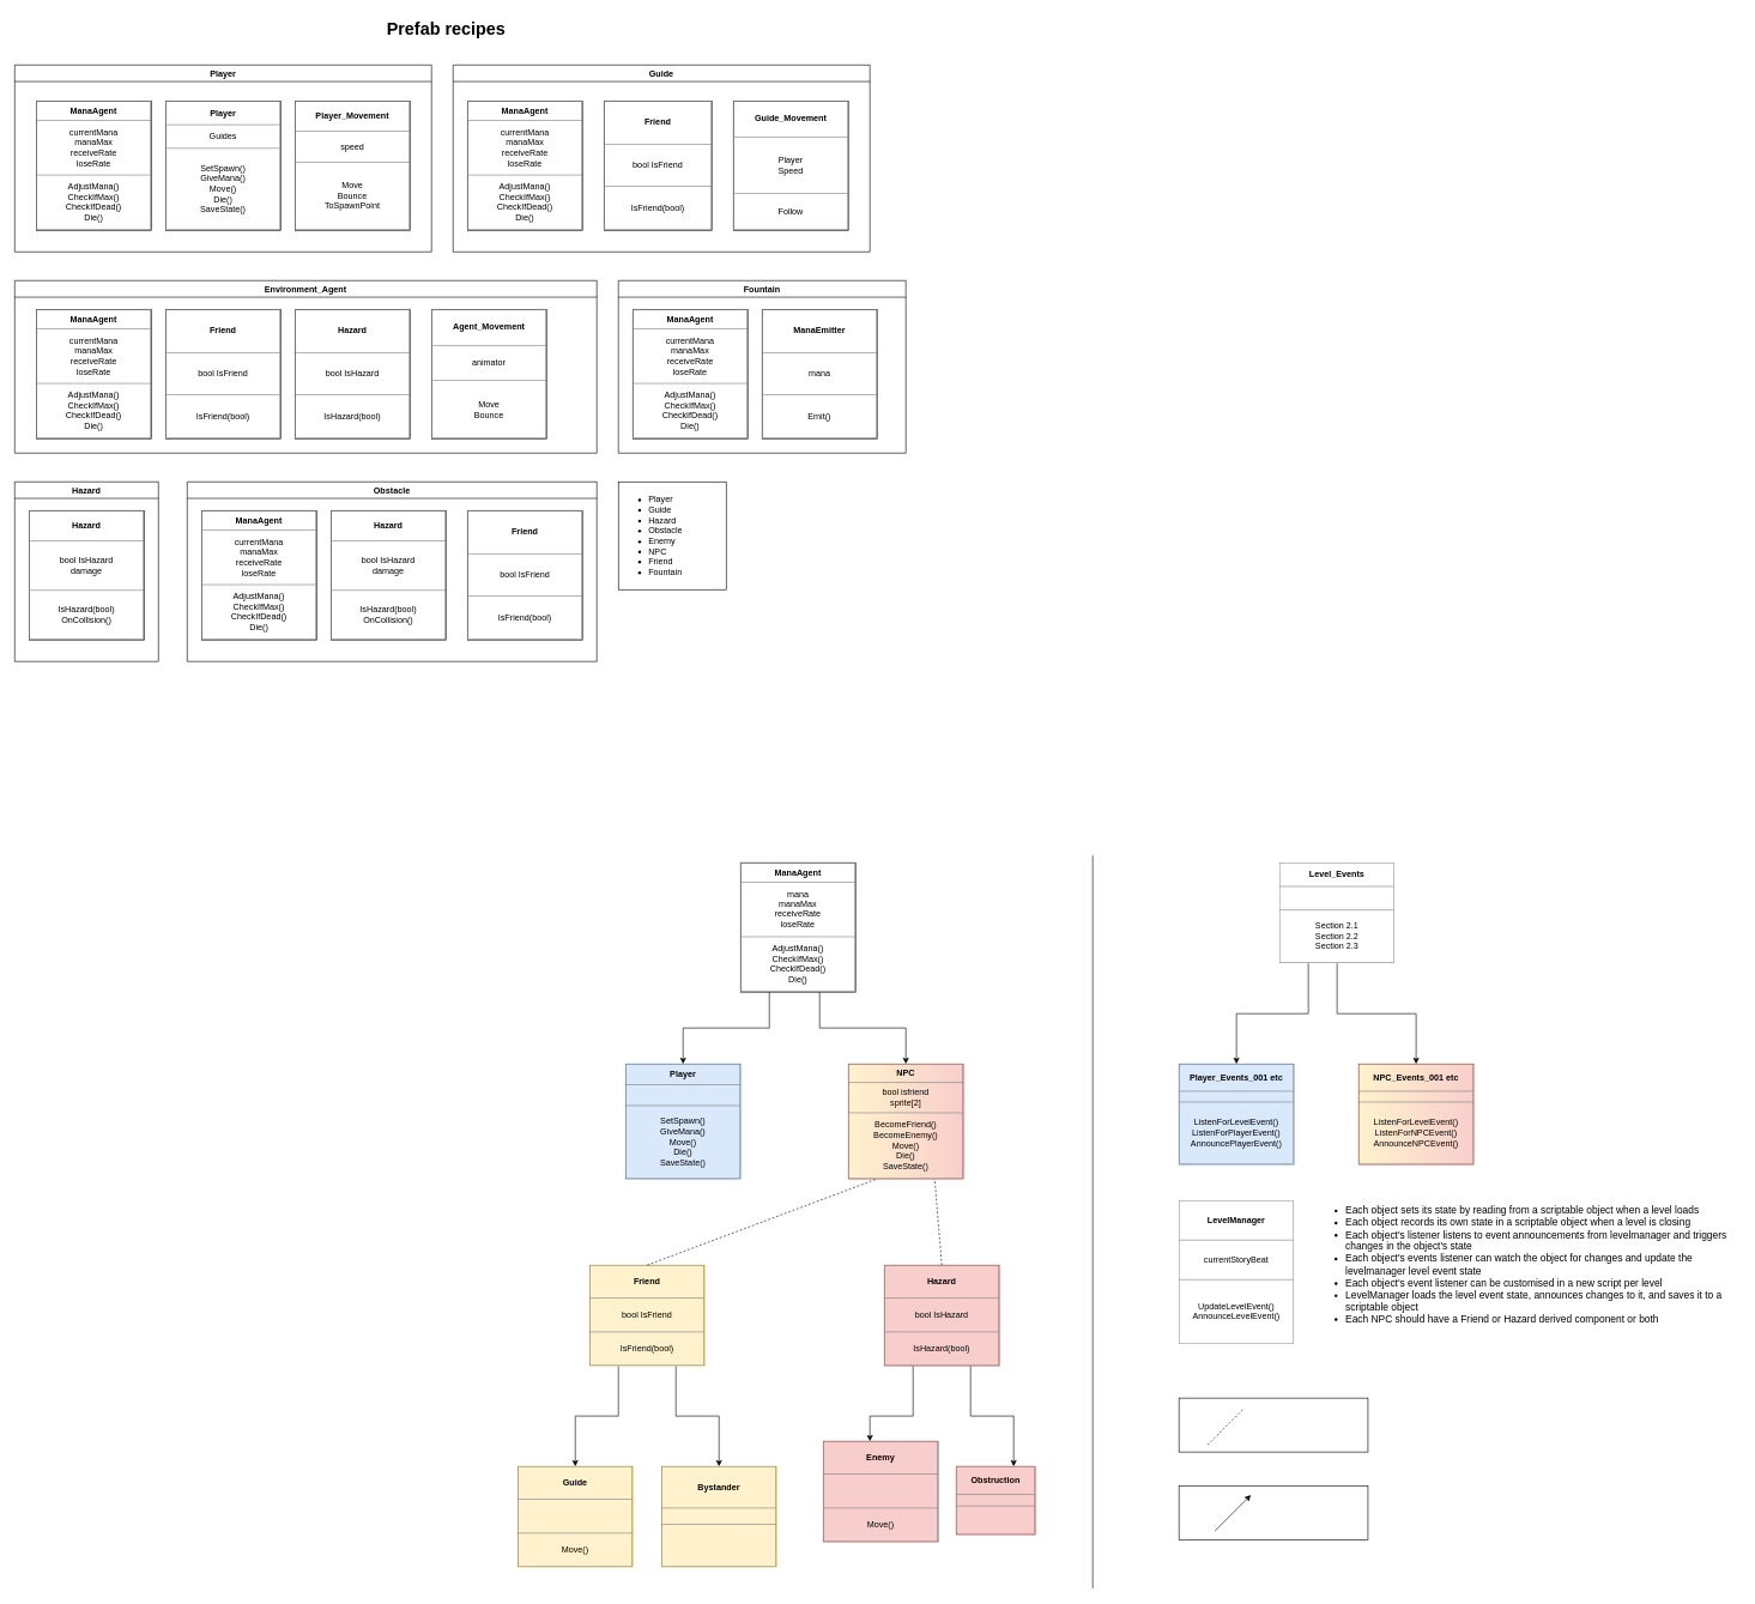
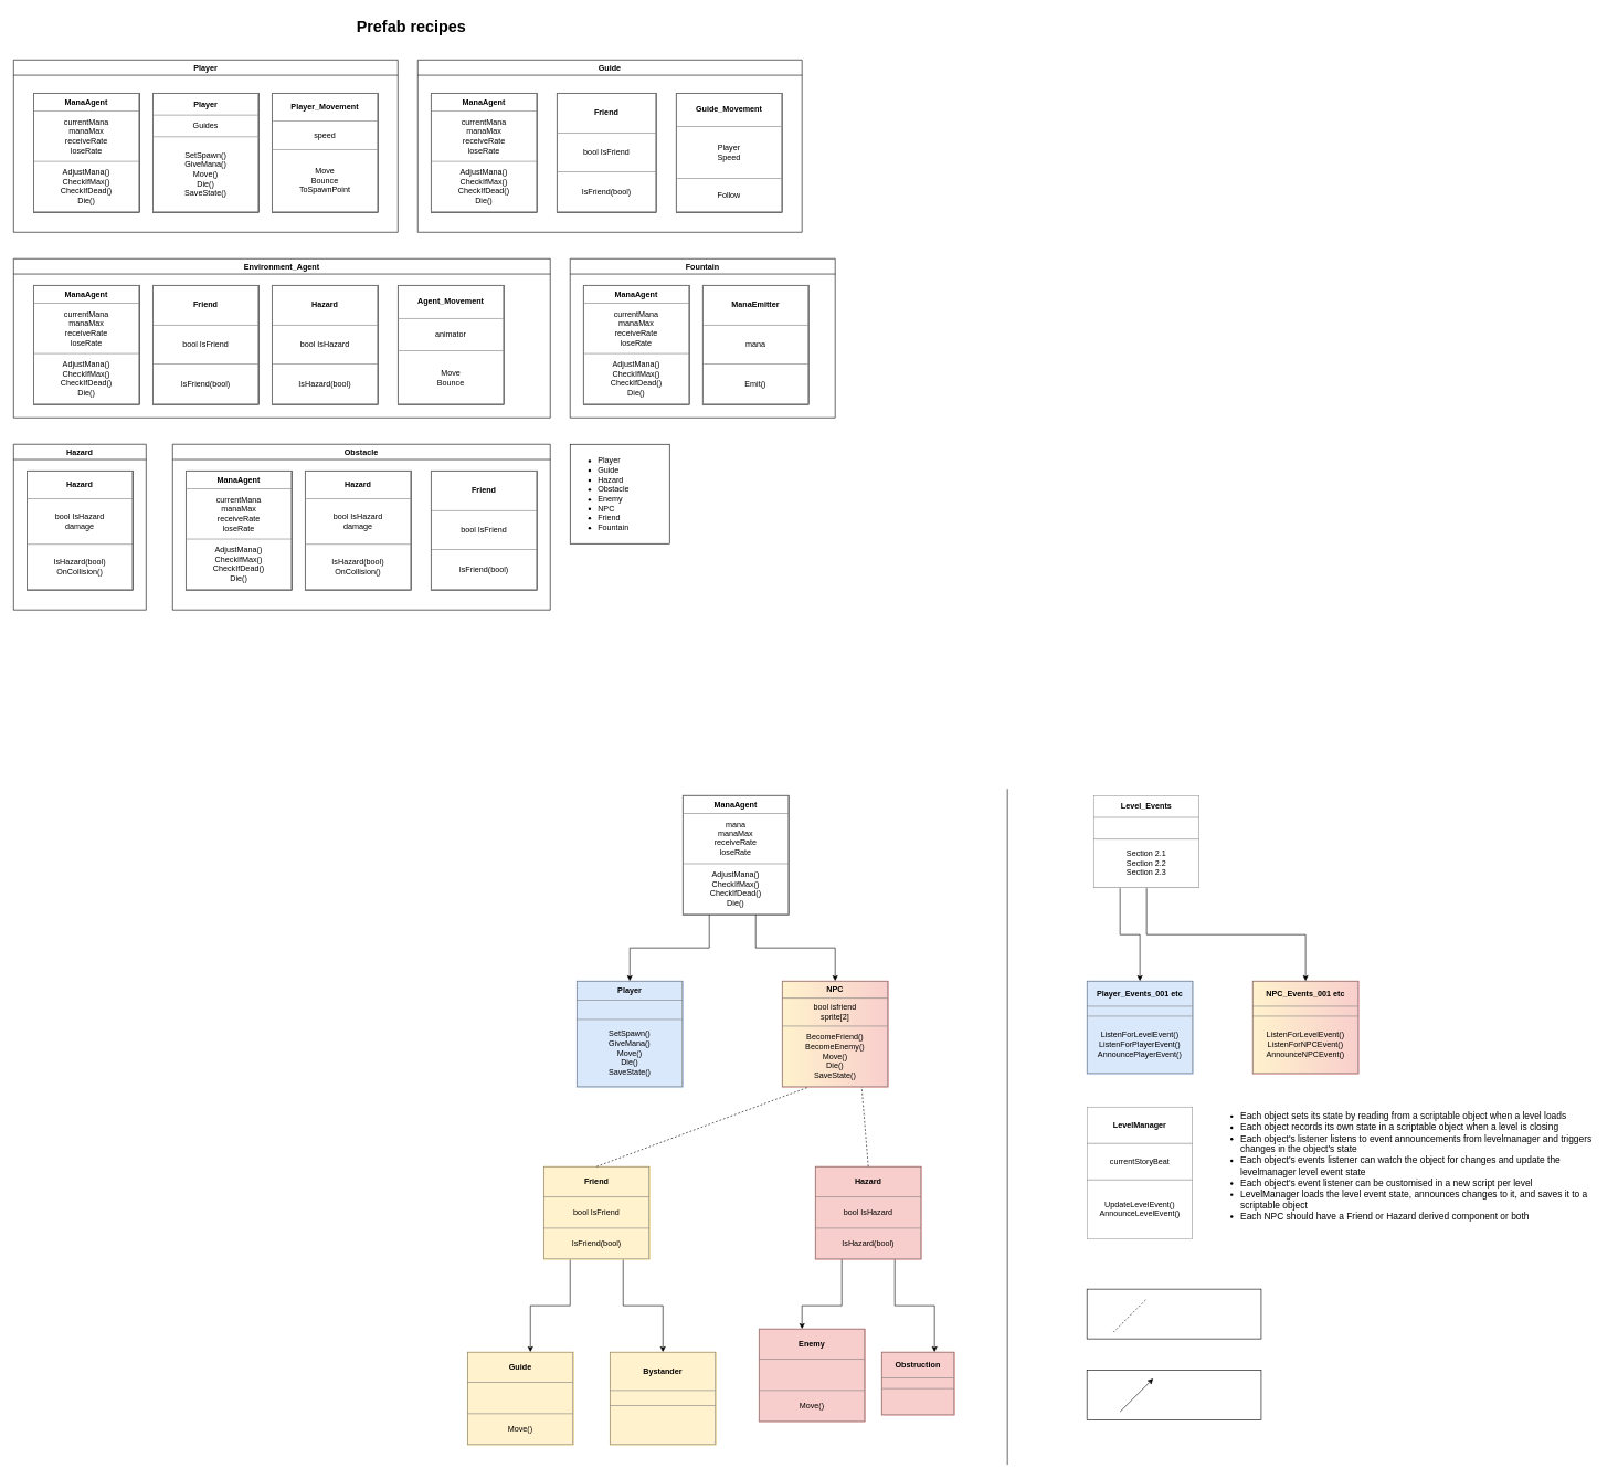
- <mxCell id="14" value="&lt;table border=&quot;1&quot; width=&quot;100%&quot; cellpadding=&quot;4&quot; style=&quot;width: 100% ; height: 100% ; border-collapse: collapse&quot;&gt;&lt;tbody&gt;&lt;tr&gt;&lt;th align=&quot;center&quot;&gt;&lt;b&gt;Level_Events&lt;/b&gt;&lt;/th&gt;&lt;/tr&gt;&lt;tr&gt;&lt;td align=&quot;center&quot;&gt;&lt;br&gt;&lt;/td&gt;&lt;/tr&gt;&lt;tr&gt;&lt;td align=&quot;center&quot;&gt;Section 2.1&lt;br&gt;Section 2.2&lt;br&gt;Section 2.3&lt;/td&gt;&lt;/tr&gt;&lt;/tbody&gt;&lt;/table&gt;" style="text;html=1;strokeColor=none;fillColor=none;overflow=fill;" parent="1" vertex="1"><mxGeometry x="1780" width="160" height="140" as="geometry" y="1200" /></mxCell>
+ <mxCell id="14" value="&lt;table border=&quot;1&quot; width=&quot;100%&quot; cellpadding=&quot;4&quot; style=&quot;width: 100% ; height: 100% ; border-collapse: collapse&quot;&gt;&lt;tbody&gt;&lt;tr&gt;&lt;th align=&quot;center&quot;&gt;&lt;b&gt;Level_Events&lt;/b&gt;&lt;/th&gt;&lt;/tr&gt;&lt;tr&gt;&lt;td align=&quot;center&quot;&gt;&lt;br&gt;&lt;/td&gt;&lt;/tr&gt;&lt;tr&gt;&lt;td align=&quot;center&quot;&gt;Section 2.1&lt;br&gt;Section 2.2&lt;br&gt;Section 2.3&lt;/td&gt;&lt;/tr&gt;&lt;/tbody&gt;&lt;/table&gt;" style="text;html=1;strokeColor=none;fillColor=none;overflow=fill;" parent="1" vertex="1"><mxGeometry x="1650" y="1200" width="160" height="140" as="geometry" /></mxCell>
- <mxCell id="18" value="&lt;table border=&quot;1&quot; width=&quot;100%&quot; cellpadding=&quot;4&quot; style=&quot;width: 100% ; height: 100% ; border-collapse: collapse&quot;&gt;&lt;tbody&gt;&lt;tr&gt;&lt;th align=&quot;center&quot;&gt;Guide&lt;/th&gt;&lt;/tr&gt;&lt;tr&gt;&lt;td align=&quot;center&quot;&gt;&lt;br&gt;&lt;/td&gt;&lt;/tr&gt;&lt;tr&gt;&lt;td align=&quot;center&quot;&gt;Move()&lt;/td&gt;&lt;/tr&gt;&lt;/tbody&gt;&lt;/table&gt;" style="text;html=1;strokeColor=#d6b656;fillColor=#fff2cc;overflow=fill;" parent="1" vertex="1"><mxGeometry x="720" y="2040" width="160" height="140" as="geometry" /></mxCell>
+ <mxCell id="18" value="&lt;table border=&quot;1&quot; width=&quot;100%&quot; cellpadding=&quot;4&quot; style=&quot;width: 100% ; height: 100% ; border-collapse: collapse&quot;&gt;&lt;tbody&gt;&lt;tr&gt;&lt;th align=&quot;center&quot;&gt;Guide&lt;/th&gt;&lt;/tr&gt;&lt;tr&gt;&lt;td align=&quot;center&quot;&gt;&lt;br&gt;&lt;/td&gt;&lt;/tr&gt;&lt;tr&gt;&lt;td align=&quot;center&quot;&gt;Move()&lt;/td&gt;&lt;/tr&gt;&lt;/tbody&gt;&lt;/table&gt;" style="text;html=1;strokeColor=#d6b656;fillColor=#fff2cc;overflow=fill;" parent="1" vertex="1"><mxGeometry x="705" y="2040" width="160" height="140" as="geometry" /></mxCell>
